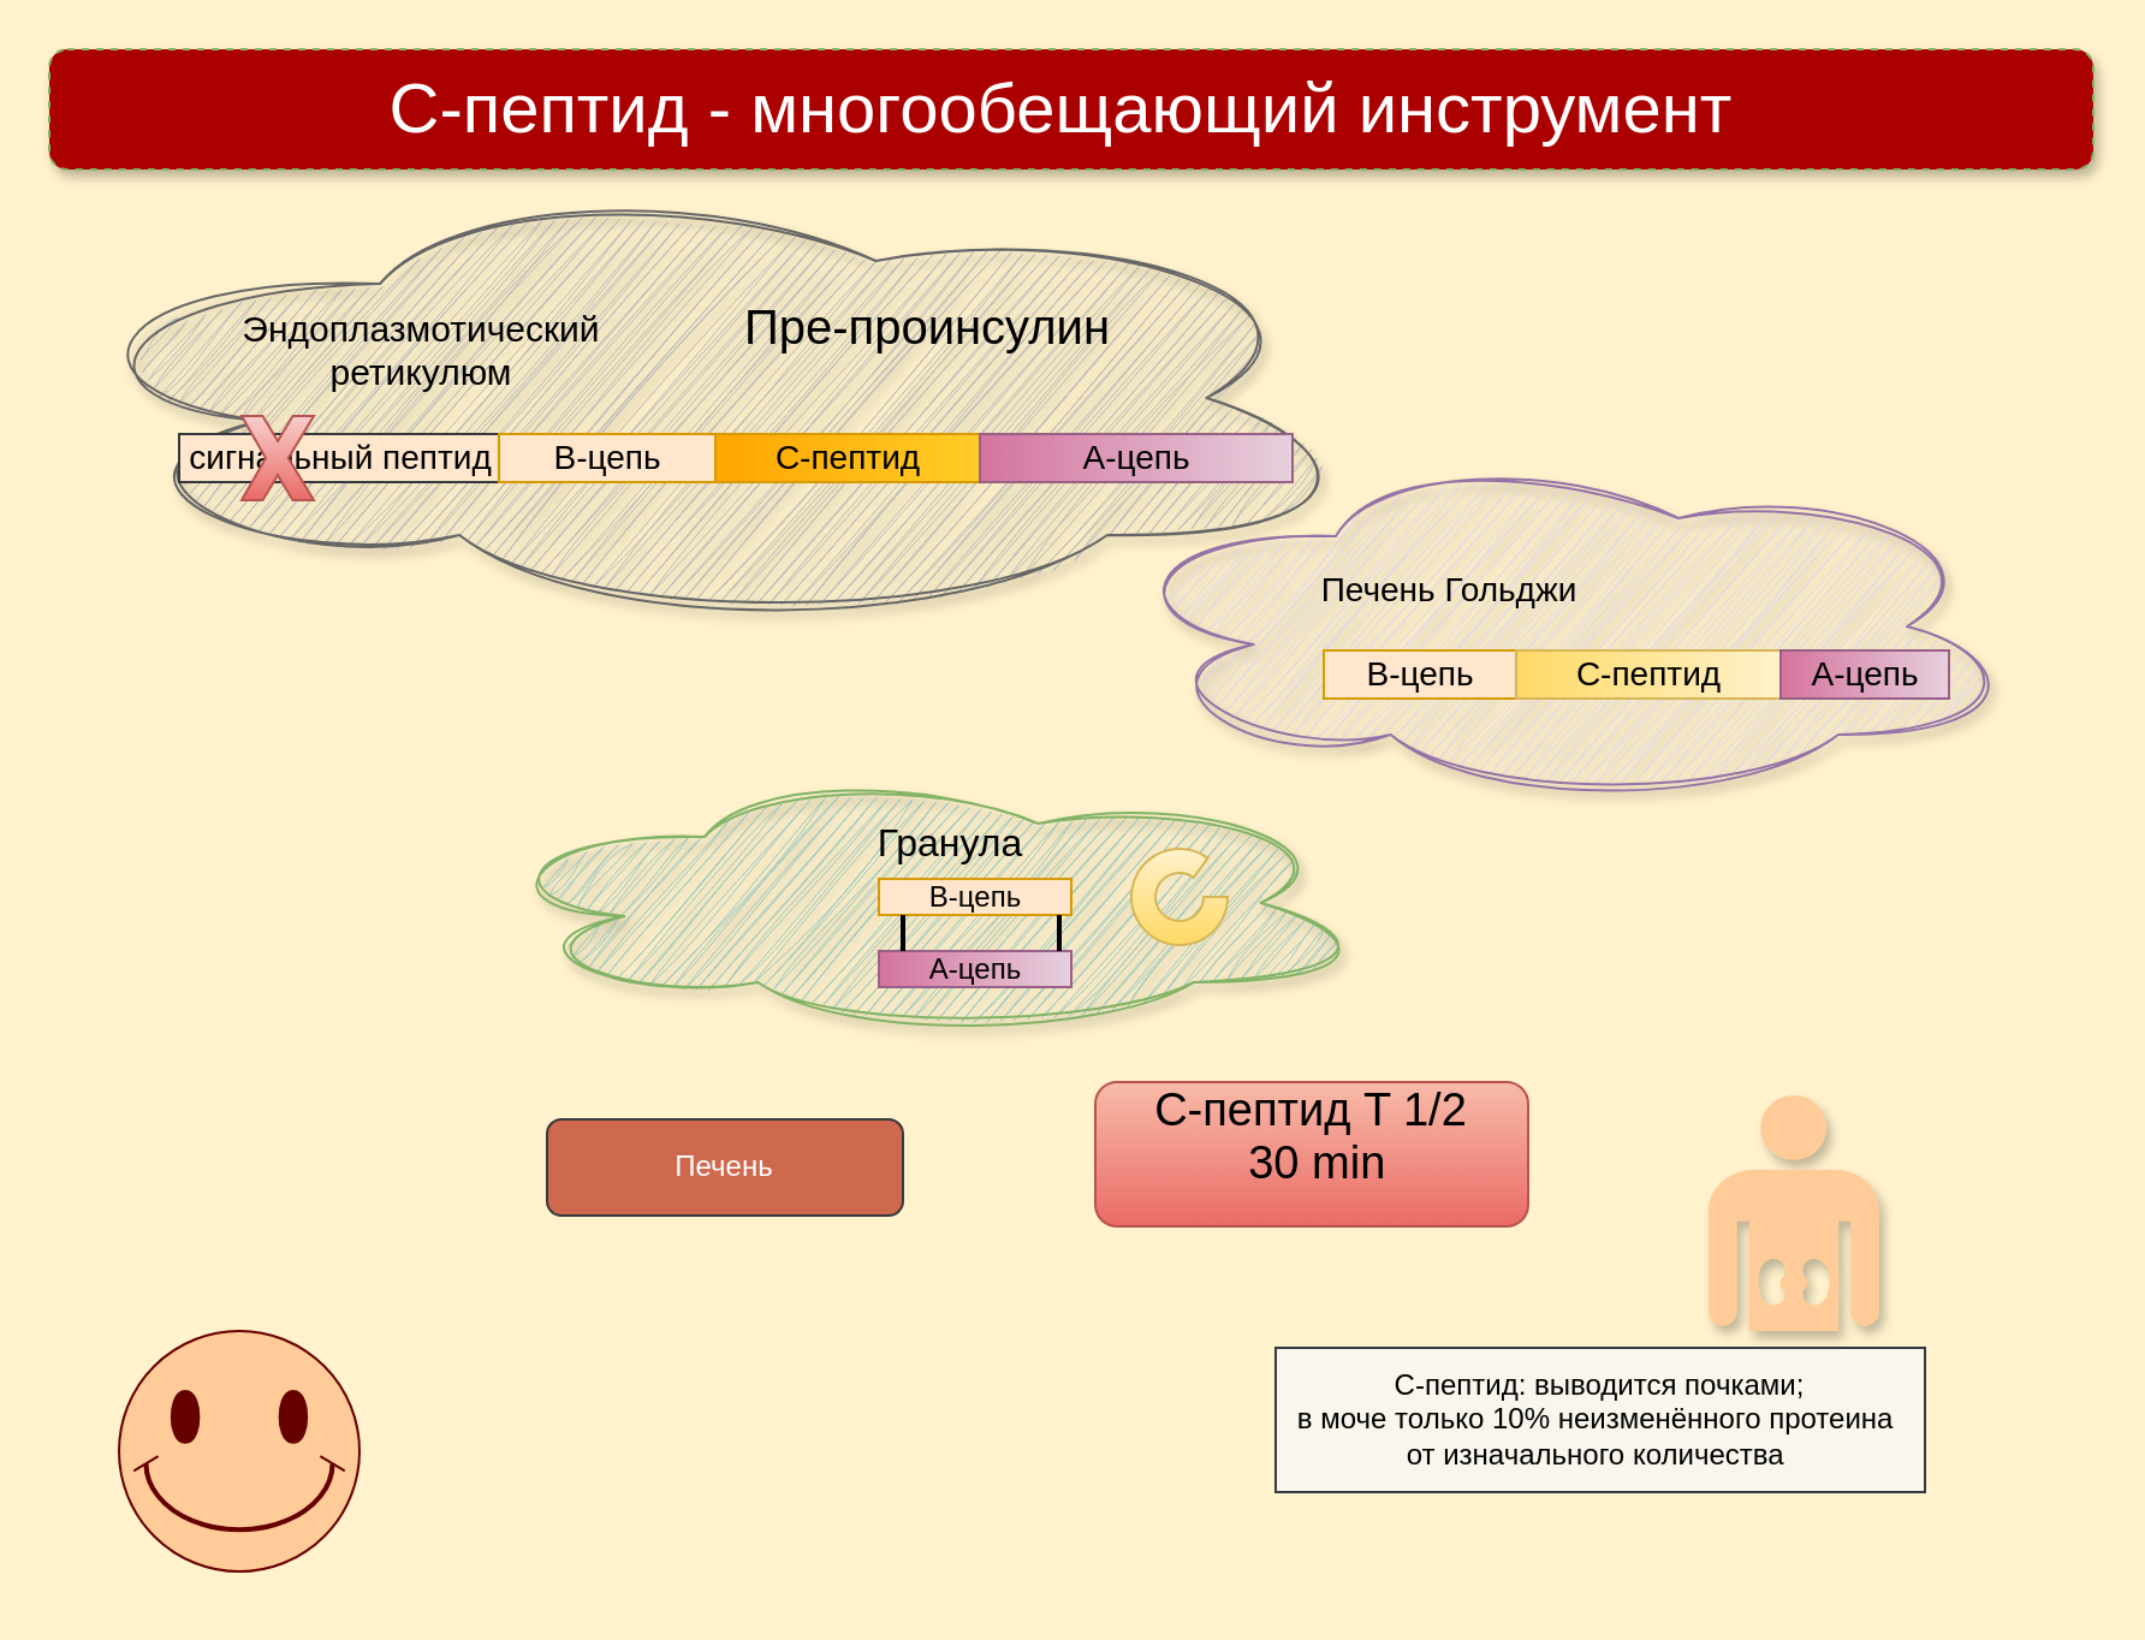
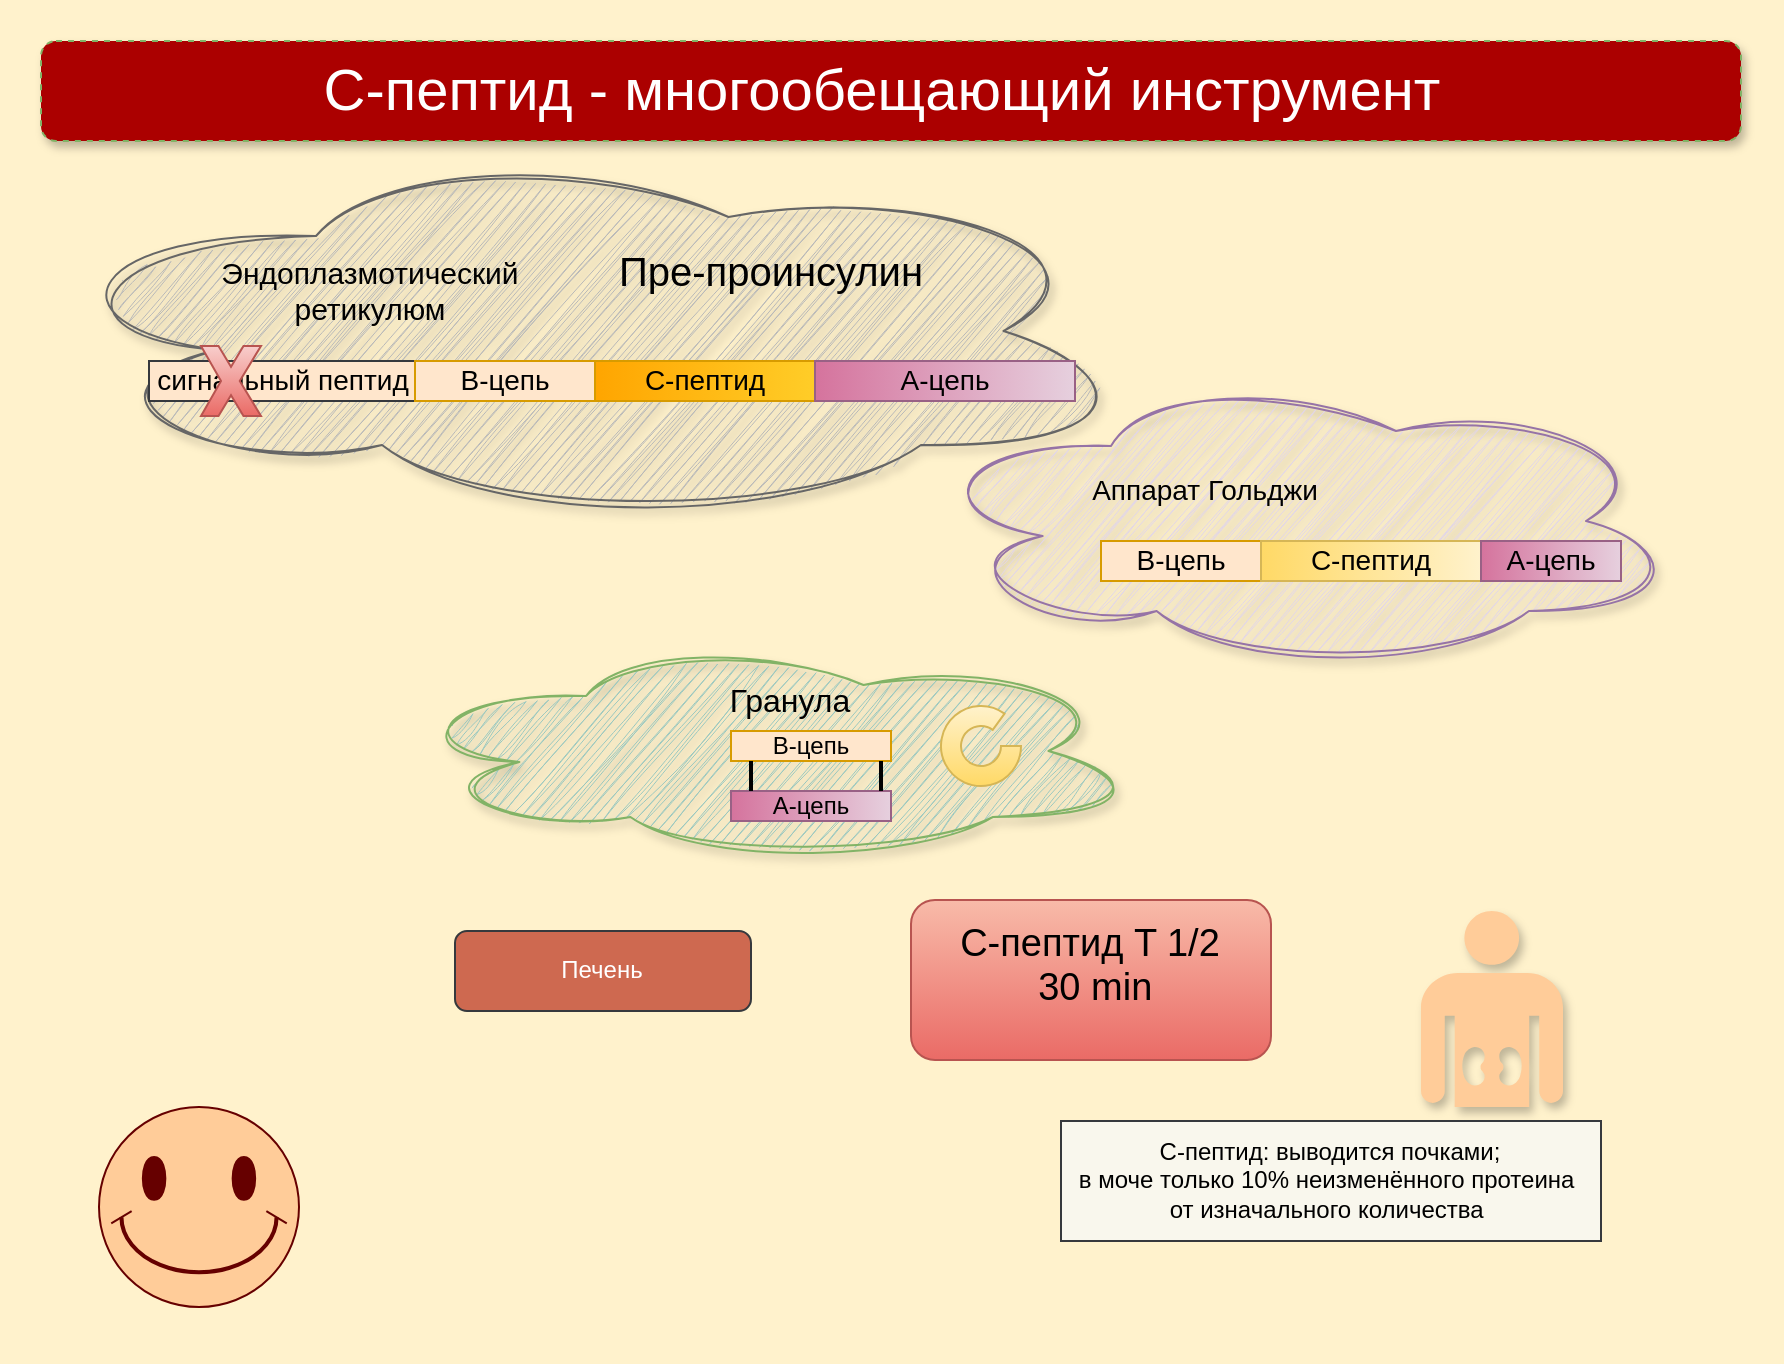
- <mxCell id="3" value="Эндоплазмотический ретикулюм" style="text;html=1;align=center;verticalAlign=middle;whiteSpace=wrap;rounded=0;fontSize=15;" vertex="1" parent="1"><mxGeometry x="80" y="130" width="190" height="30" as="geometry" /></mxCell>
+ <mxCell id="3" value="Эндоплазмотический ретикулюм" style="text;html=1;align=center;verticalAlign=middle;whiteSpace=wrap;rounded=0;fontSize=15;" vertex="1" parent="1"><mxGeometry x="90" y="130" width="190" height="30" as="geometry" /></mxCell>
- <mxCell id="6" value="Печень Гольджи" style="text;html=1;align=center;verticalAlign=middle;whiteSpace=wrap;rounded=0;fontSize=14;" vertex="1" parent="1"><mxGeometry x="540" y="230" width="125" height="30" as="geometry" /></mxCell>
+ <mxCell id="6" value="Аппарат Гольджи" style="text;html=1;align=center;verticalAlign=middle;whiteSpace=wrap;rounded=0;fontSize=14;" vertex="1" parent="1"><mxGeometry x="540" y="230" width="125" height="30" as="geometry" /></mxCell>
- <mxCell id="24" value="&lt;font style=&quot;font-size: 19px;&quot;&gt;C-пептид T 1/2&lt;/font&gt;&lt;div&gt;&lt;font style=&quot;font-size: 19px;&quot;&gt;&amp;nbsp;30 min&lt;/font&gt;&lt;div&gt;&lt;br&gt;&lt;/div&gt;&lt;/div&gt;" style="whiteSpace=wrap;html=1;fillColor=#F8BBA9;strokeColor=#b85450;gradientColor=#ea6b66;rounded=1;" vertex="1" parent="1"><mxGeometry x="455" y="449.5" width="180" height="60" as="geometry" /></mxCell>
+ <mxCell id="24" value="&lt;font style=&quot;font-size: 19px;&quot;&gt;C-пептид T 1/2&lt;/font&gt;&lt;div&gt;&lt;font style=&quot;font-size: 19px;&quot;&gt;&amp;nbsp;30 min&lt;/font&gt;&lt;div&gt;&lt;br&gt;&lt;/div&gt;&lt;/div&gt;" style="whiteSpace=wrap;html=1;fillColor=#F8BBA9;strokeColor=#b85450;gradientColor=#ea6b66;rounded=1;" vertex="1" parent="1"><mxGeometry x="455" y="449.5" width="180" height="80" as="geometry" /></mxCell>
